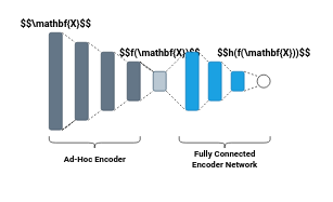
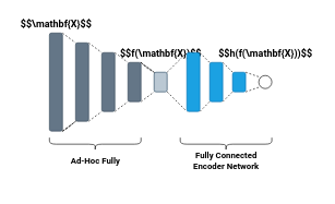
- <mxCell id="18" value="&lt;font data-font-src=&quot;https://fonts.googleapis.com/css?family=Roboto&quot; face=&quot;Roboto&quot; style=&quot;font-size: 13px;&quot;&gt;&lt;b style=&quot;font-size: 13px;&quot;&gt;Ad-Hoc Encoder&lt;/b&gt;&lt;/font&gt;" style="text;html=1;align=center;verticalAlign=middle;resizable=0;points=[];autosize=1;strokeColor=none;fillColor=none;fontSize=13;" parent="1" vertex="1"><mxGeometry x="85" y="230" width="120" height="30" as="geometry" /></mxCell>
+ <mxCell id="18" value="&lt;font data-font-src=&quot;https://fonts.googleapis.com/css?family=Roboto&quot; face=&quot;Roboto&quot; style=&quot;font-size: 13px;&quot;&gt;&lt;b style=&quot;font-size: 13px;&quot;&gt;Ad-Hoc Fully&lt;/b&gt;&lt;/font&gt;" style="text;html=1;align=center;verticalAlign=middle;resizable=0;points=[];autosize=1;strokeColor=none;fillColor=none;fontSize=13;" parent="1" vertex="1"><mxGeometry x="85" y="230" width="120" height="30" as="geometry" /></mxCell>
